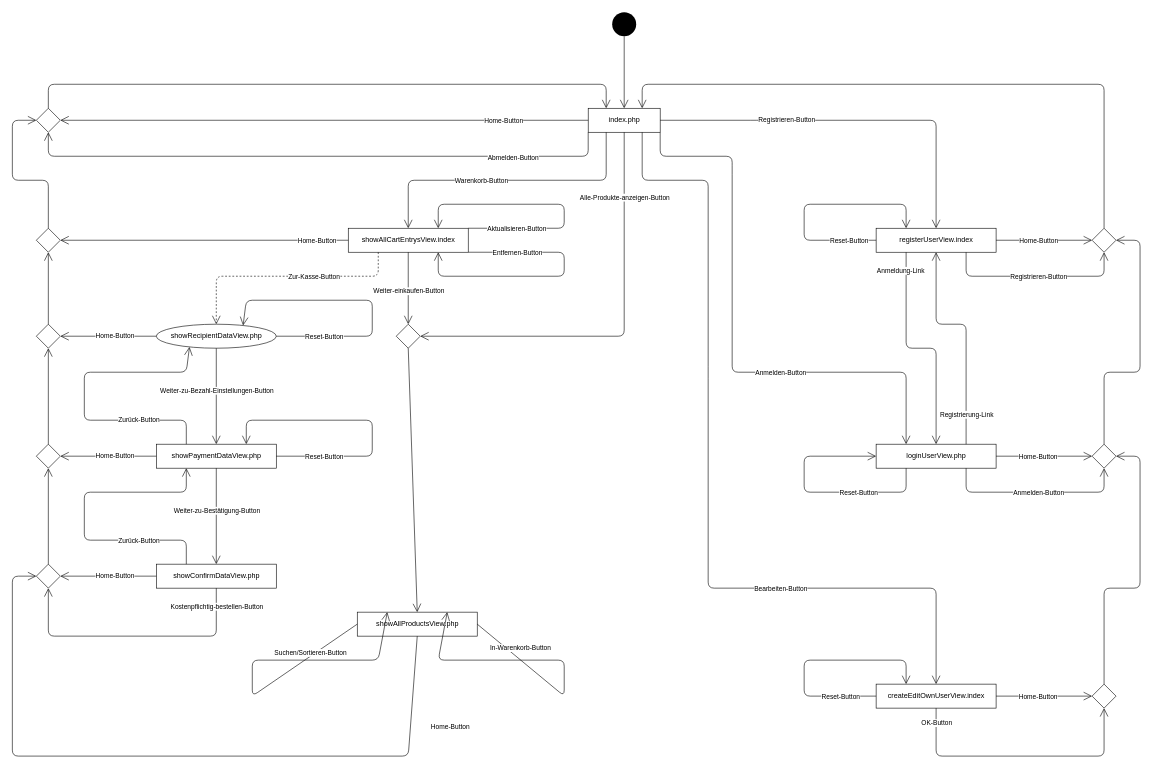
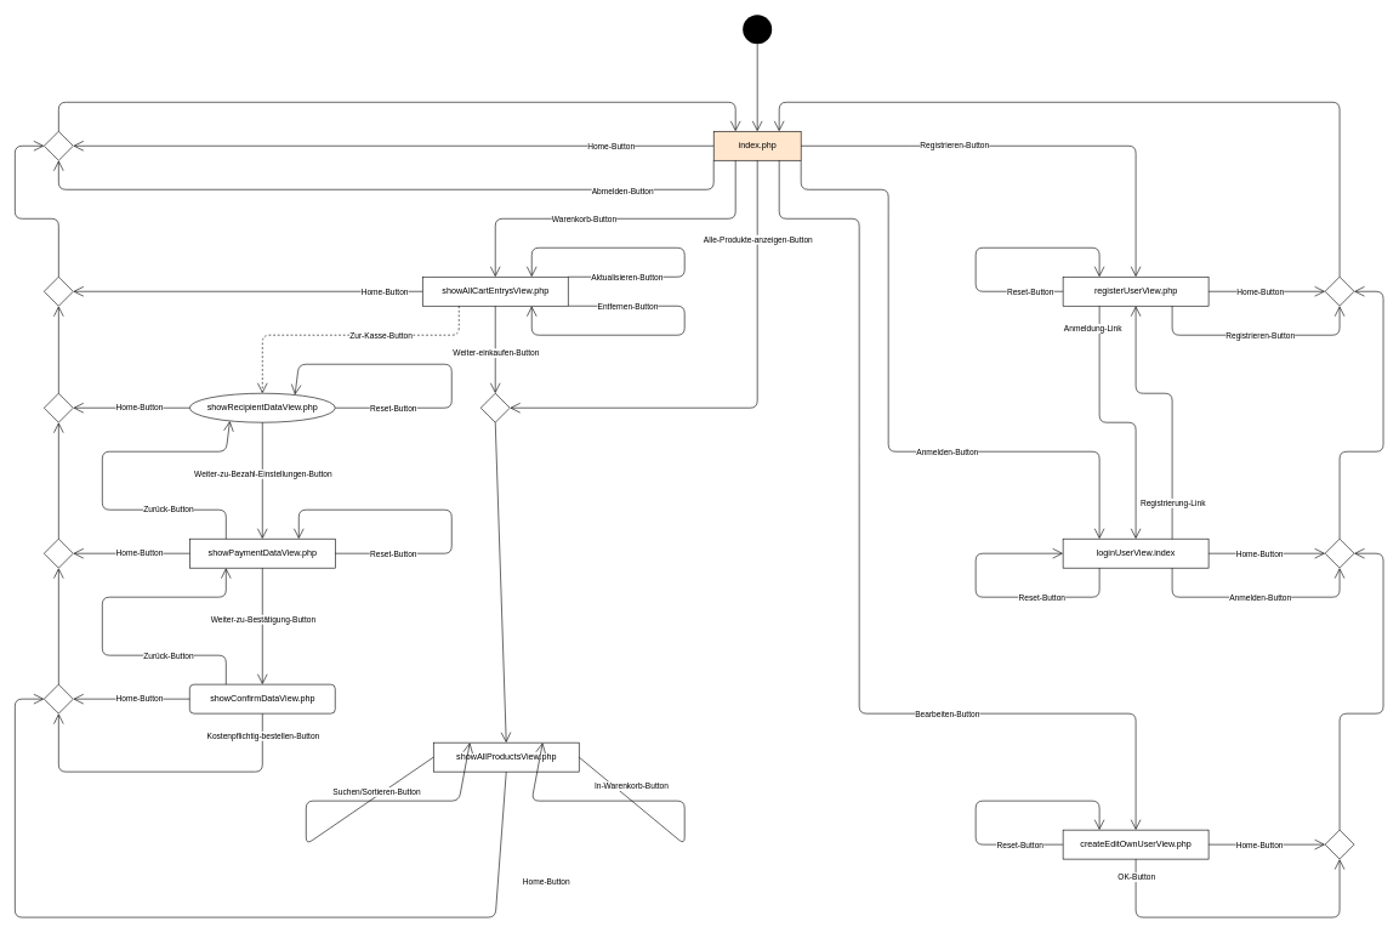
- <mxCell id="3" value="index.php" style="html=1;" parent="1" vertex="1"><mxGeometry x="980" y="180" width="120" height="40" as="geometry" /></mxCell>
+ <mxCell id="3" value="index.php" style="html=1;fillColor=#ffe6cc;" parent="1" vertex="1"><mxGeometry x="980" y="180" width="120" height="40" as="geometry" /></mxCell>
- <mxCell id="12" value="showAllCartEntrysView.index" style="html=1;" parent="1" vertex="1"><mxGeometry x="580" y="380" width="200" height="40" as="geometry" /></mxCell>
+ <mxCell id="12" value="showAllCartEntrysView.php" style="html=1;" parent="1" vertex="1"><mxGeometry x="580" y="380" width="200" height="40" as="geometry" /></mxCell>
- <mxCell id="21" value="registerUserView.index" style="html=1;" parent="1" vertex="1"><mxGeometry x="1460" y="380" width="200" height="40" as="geometry" /></mxCell>
+ <mxCell id="21" value="registerUserView.php" style="html=1;" parent="1" vertex="1"><mxGeometry x="1460" y="380" width="200" height="40" as="geometry" /></mxCell>
- <mxCell id="23" value="loginUserView.php" style="html=1;" parent="1" vertex="1"><mxGeometry x="1460" y="740" width="200" height="40" as="geometry" /></mxCell>
+ <mxCell id="23" value="loginUserView.index" style="html=1;" parent="1" vertex="1"><mxGeometry x="1460" y="740" width="200" height="40" as="geometry" /></mxCell>
- <mxCell id="69" value="showConfirmDataView.php" style="html=1;" vertex="1" parent="1"><mxGeometry x="260" y="940" width="200" height="40" as="geometry" /></mxCell>
+ <mxCell id="69" value="showConfirmDataView.php" style="html=1;rounded=1;" vertex="1" parent="1"><mxGeometry x="260" y="940" width="200" height="40" as="geometry" /></mxCell>
- <mxCell id="31" value="createEditOwnUserView.index" style="html=1;" parent="1" vertex="1"><mxGeometry x="1460" y="1140" width="200" height="40" as="geometry" /></mxCell>
+ <mxCell id="31" value="createEditOwnUserView.php" style="html=1;" parent="1" vertex="1"><mxGeometry x="1460" y="1140" width="200" height="40" as="geometry" /></mxCell>
